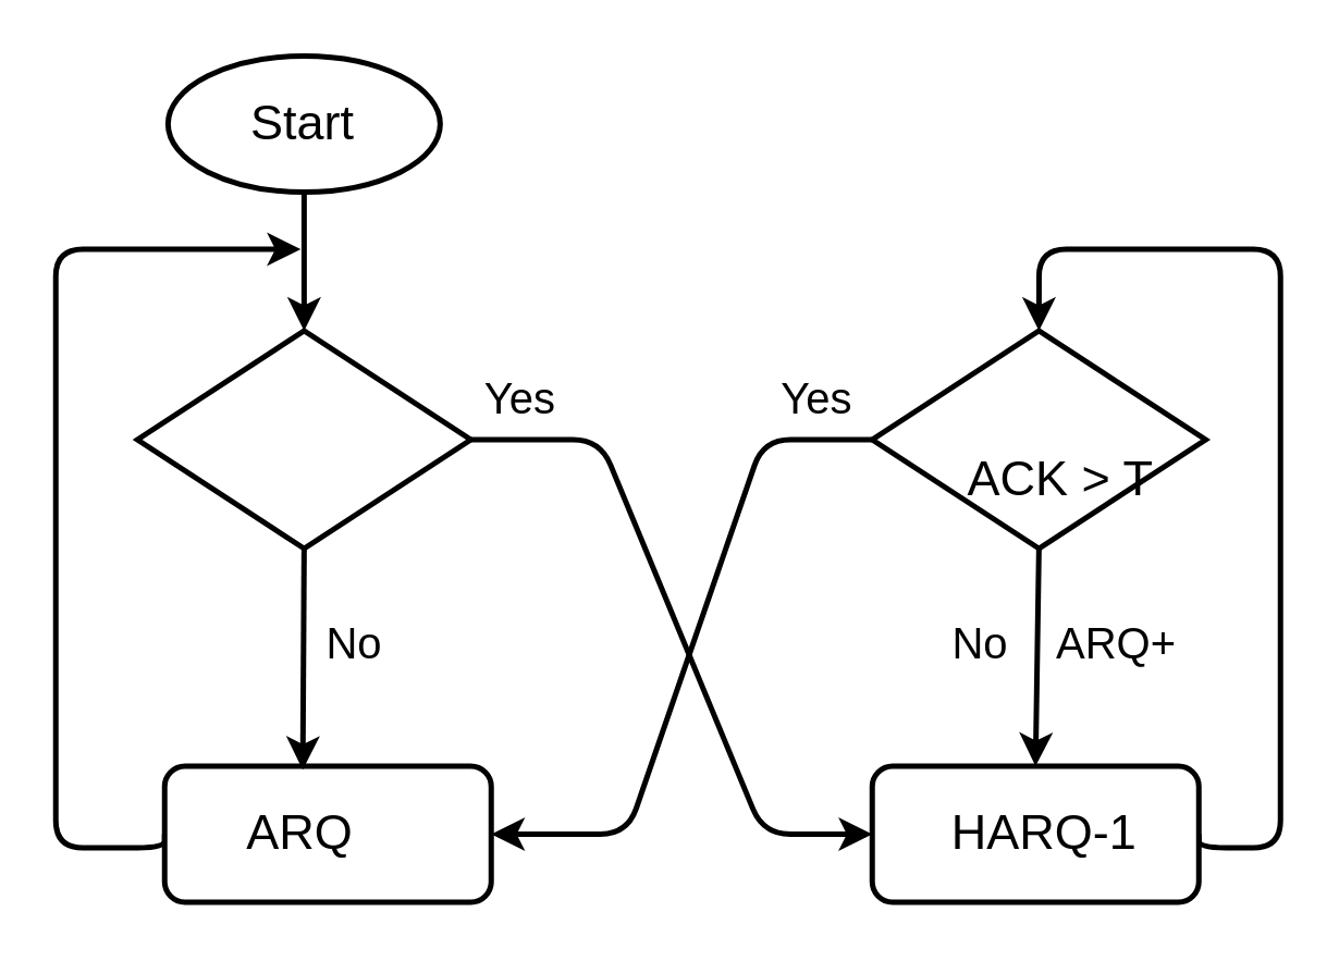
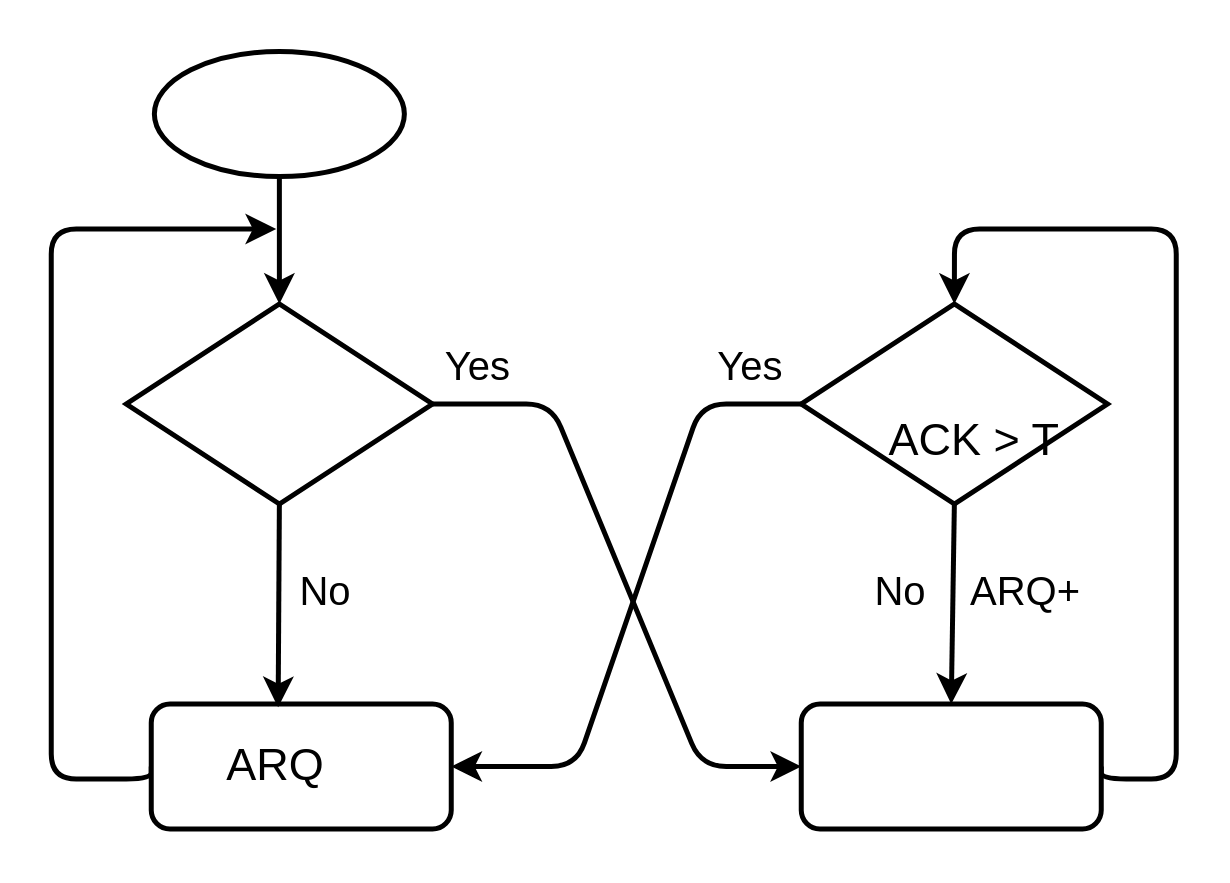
- <mxCell id="15" value="&lt;font style=&quot;font-size: 18px;&quot;&gt;Start&lt;/font&gt;" style="text;html=1;align=center;verticalAlign=middle;whiteSpace=wrap;rounded=0;strokeWidth=2;" parent="1" vertex="1"><mxGeometry x="81.25" y="30" width="60" height="30" as="geometry" /></mxCell>
- <mxCell id="18" value="&lt;font style=&quot;font-size: 18px;&quot;&gt;HARQ-1&lt;/font&gt;" style="text;html=1;align=center;verticalAlign=middle;whiteSpace=wrap;rounded=0;strokeWidth=2;" parent="1" vertex="1"><mxGeometry x="347.25" y="291" width="72.75" height="30" as="geometry" /></mxCell>
